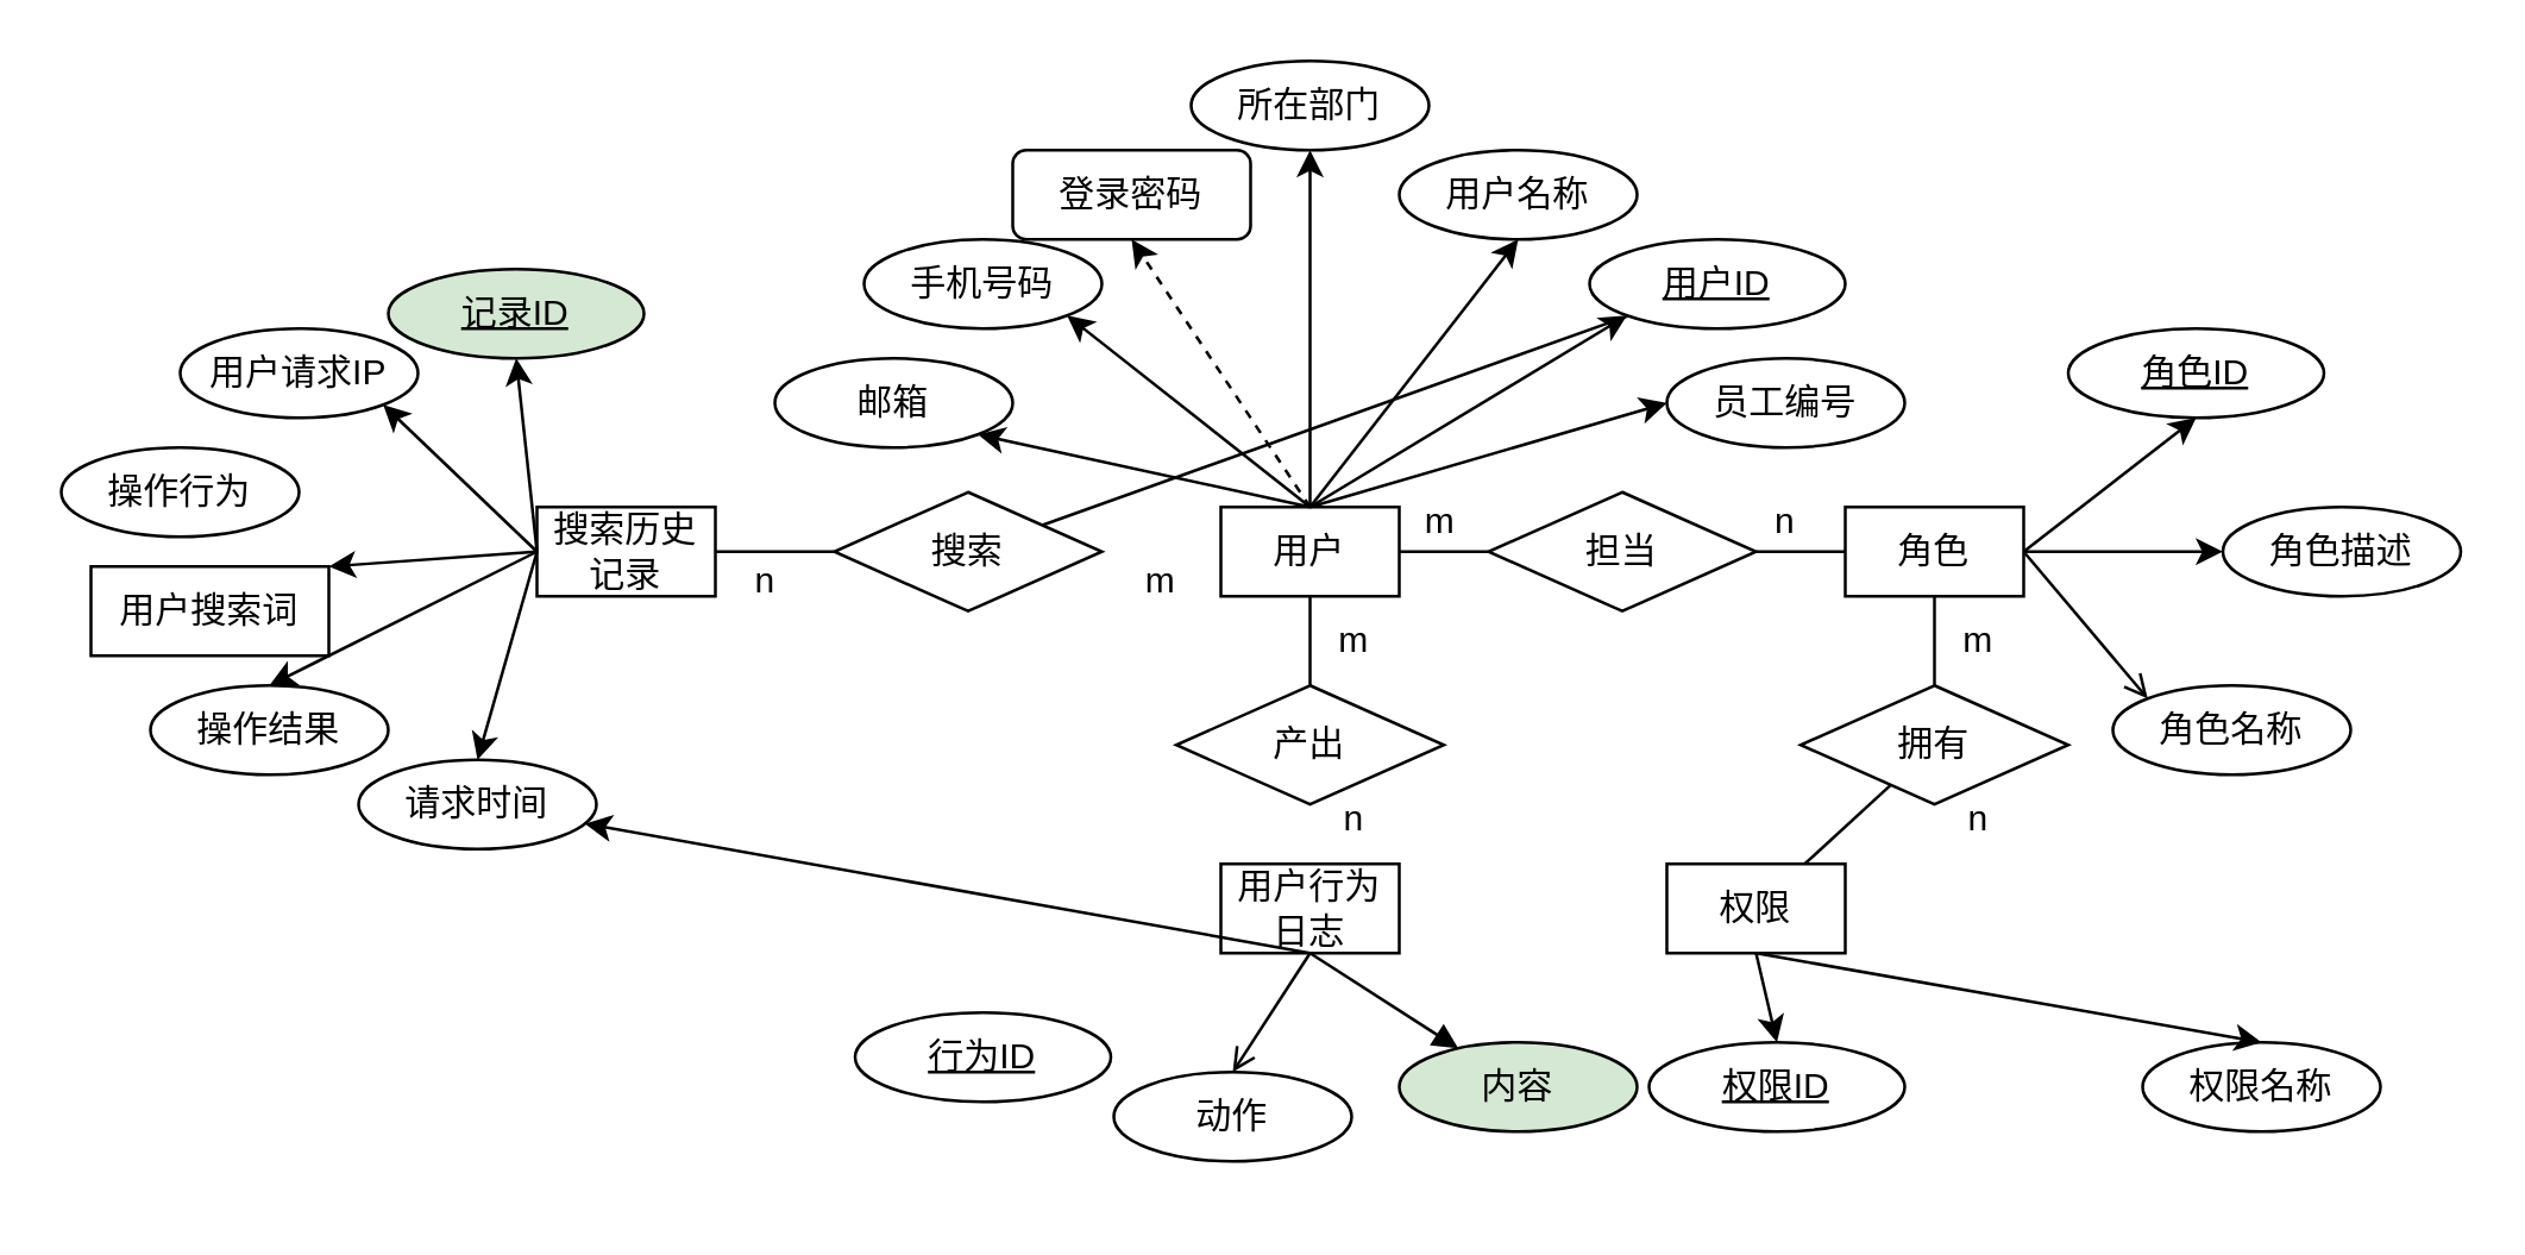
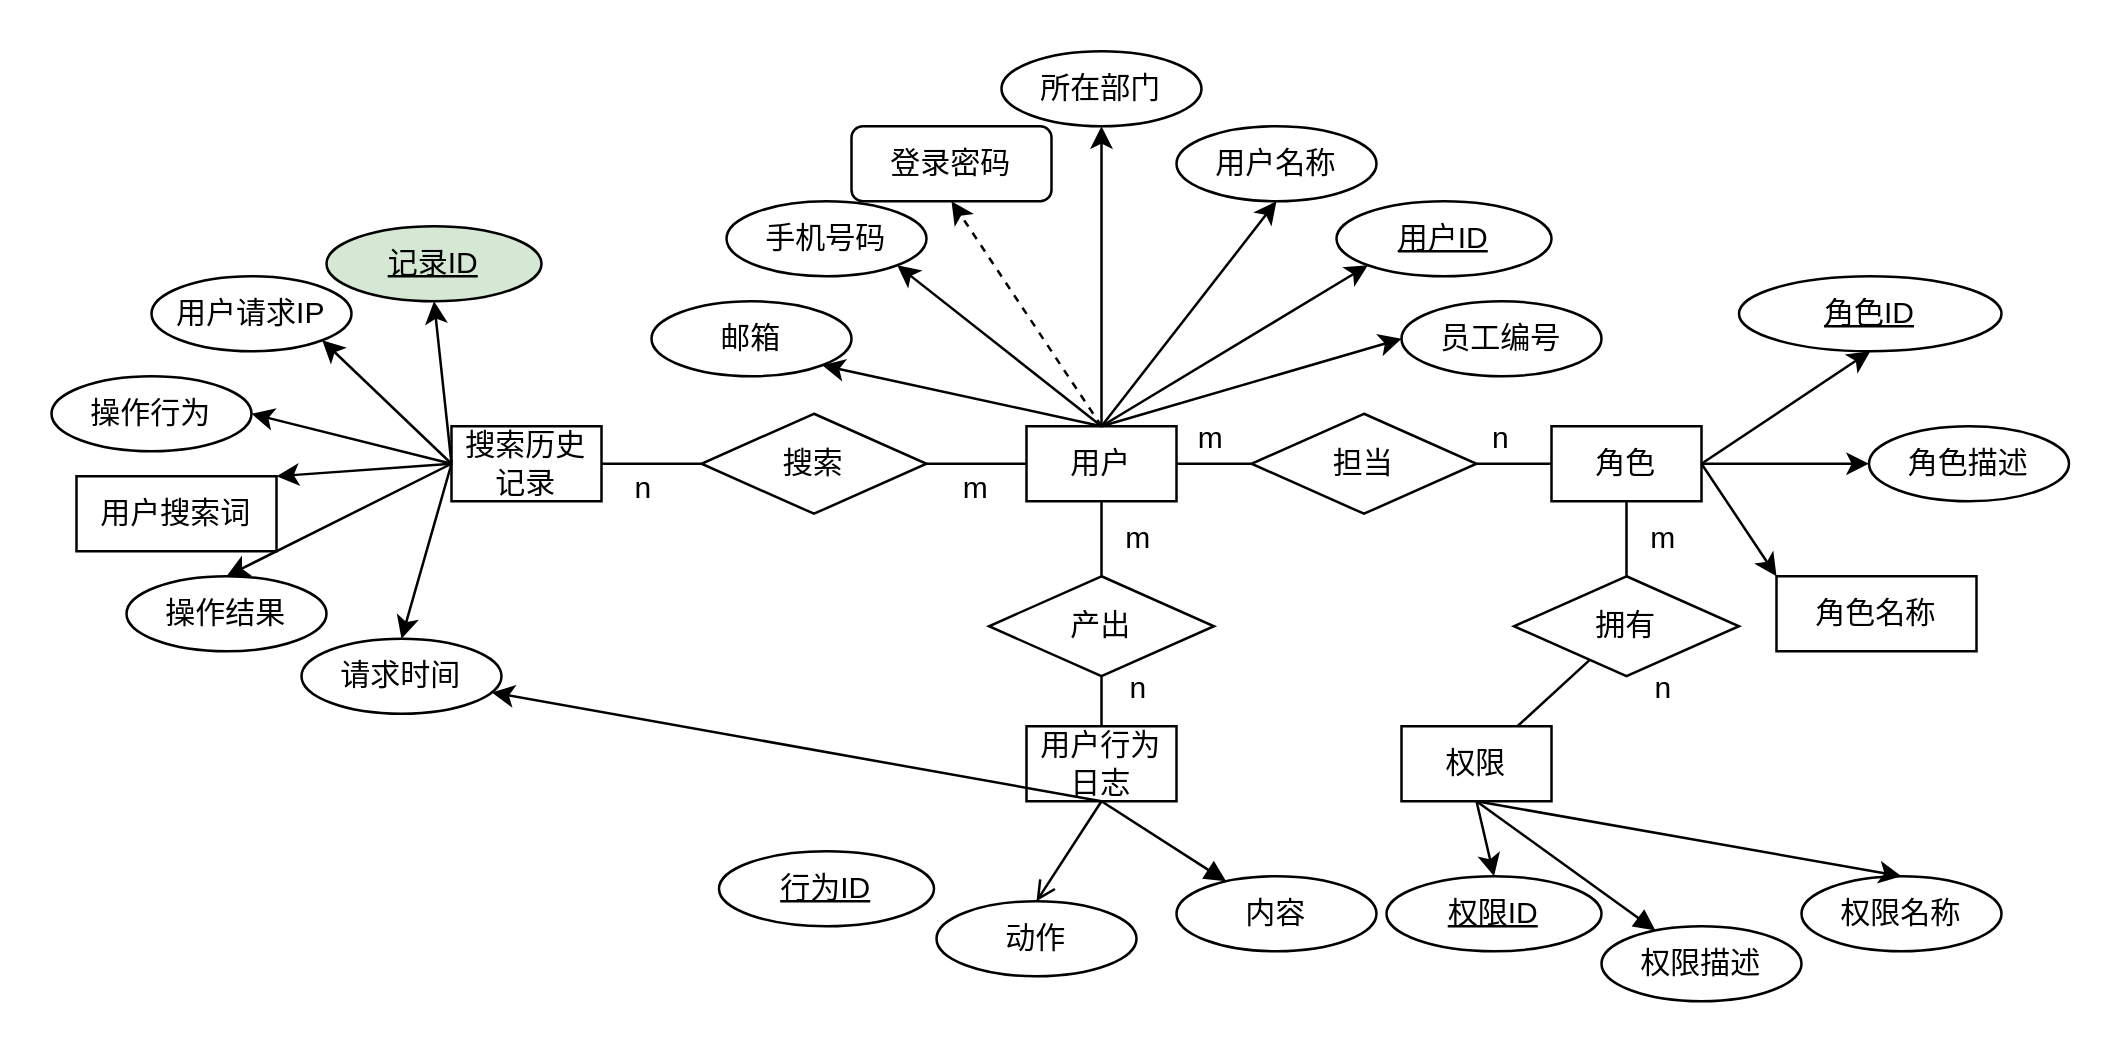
- <mxCell id="31" value="" style="edgeStyle=none;rounded=0;orthogonalLoop=1;jettySize=auto;html=1;endArrow=none;endFill=0;" edge="1" parent="1" source="32" target="10"><mxGeometry relative="1" as="geometry" /></mxCell>
+ <mxCell id="31" value="" style="edgeStyle=none;rounded=0;orthogonalLoop=1;jettySize=auto;html=1;endArrow=none;endFill=0;" edge="1" parent="1" source="32" target="4"><mxGeometry relative="1" as="geometry" /></mxCell>
- <mxCell id="19" value="角色ID" style="ellipse;whiteSpace=wrap;html=1;align=center;fontStyle=4;" vertex="1" parent="1"><mxGeometry x="695" y="110" width="86" height="30" as="geometry" /></mxCell>
+ <mxCell id="19" value="角色ID" style="ellipse;whiteSpace=wrap;html=1;align=center;fontStyle=4;" vertex="1" parent="1"><mxGeometry x="695" y="110" width="105" height="30" as="geometry" /></mxCell>
+ <mxCell id="50" value="" style="endArrow=classic;html=1;rounded=0;exitX=0;exitY=0.5;exitDx=0;exitDy=0;entryX=1;entryY=0.5;entryDx=0;entryDy=0;" edge="1" parent="1" source="41" target="44"><mxGeometry width="50" height="50" relative="1" as="geometry"><mxPoint x="390" y="280" as="sourcePoint" /><mxPoint x="440" y="230" as="targetPoint" /></mxGeometry></mxCell>
- <mxCell id="55" value="" style="endArrow=open;html=1;rounded=0;exitX=1;exitY=0.5;exitDx=0;exitDy=0;entryX=0;entryY=0;entryDx=0;entryDy=0;" edge="1" parent="1" source="6" target="21"><mxGeometry width="50" height="50" relative="1" as="geometry"><mxPoint x="390" y="230" as="sourcePoint" /><mxPoint x="440" y="180" as="targetPoint" /></mxGeometry></mxCell>
+ <mxCell id="55" value="" style="endArrow=classic;html=1;rounded=0;exitX=1;exitY=0.5;exitDx=0;exitDy=0;entryX=0;entryY=0;entryDx=0;entryDy=0;" edge="1" parent="1" source="6" target="21"><mxGeometry width="50" height="50" relative="1" as="geometry"><mxPoint x="390" y="230" as="sourcePoint" /><mxPoint x="440" y="180" as="targetPoint" /></mxGeometry></mxCell>
- <mxCell id="21" value="角色名称" style="ellipse;whiteSpace=wrap;html=1;align=center;" vertex="1" parent="1"><mxGeometry x="710" y="230" width="80" height="30" as="geometry" /></mxCell>
+ <mxCell id="21" value="角色名称" style="whiteSpace=wrap;html=1;align=center;rounded=0;" vertex="1" parent="1"><mxGeometry x="710" y="230" width="80" height="30" as="geometry" /></mxCell>
+ <mxCell id="29" value="" style="edgeStyle=none;rounded=0;orthogonalLoop=1;jettySize=auto;html=1;endArrow=none;endFill=0;" edge="1" parent="1" source="30" target="34"><mxGeometry relative="1" as="geometry" /></mxCell>
+ <mxCell id="7" value="" style="edgeStyle=none;rounded=0;orthogonalLoop=1;jettySize=auto;html=1;endArrow=block;endFill=1;exitX=0.5;exitY=1;exitDx=0;exitDy=0;" edge="1" parent="1" source="8" target="25"><mxGeometry relative="1" as="geometry" /></mxCell>
- <mxCell id="38" value="内容" style="ellipse;whiteSpace=wrap;html=1;align=center;fillColor=#d5e8d4;" vertex="1" parent="1"><mxGeometry x="470" y="350" width="80" height="30" as="geometry" /></mxCell>
+ <mxCell id="38" value="内容" style="ellipse;whiteSpace=wrap;html=1;align=center;" vertex="1" parent="1"><mxGeometry x="470" y="350" width="80" height="30" as="geometry" /></mxCell>
+ <mxCell id="25" value="权限描述" style="ellipse;whiteSpace=wrap;html=1;align=center;" vertex="1" parent="1"><mxGeometry x="640" y="370" width="80" height="30" as="geometry" /></mxCell>
